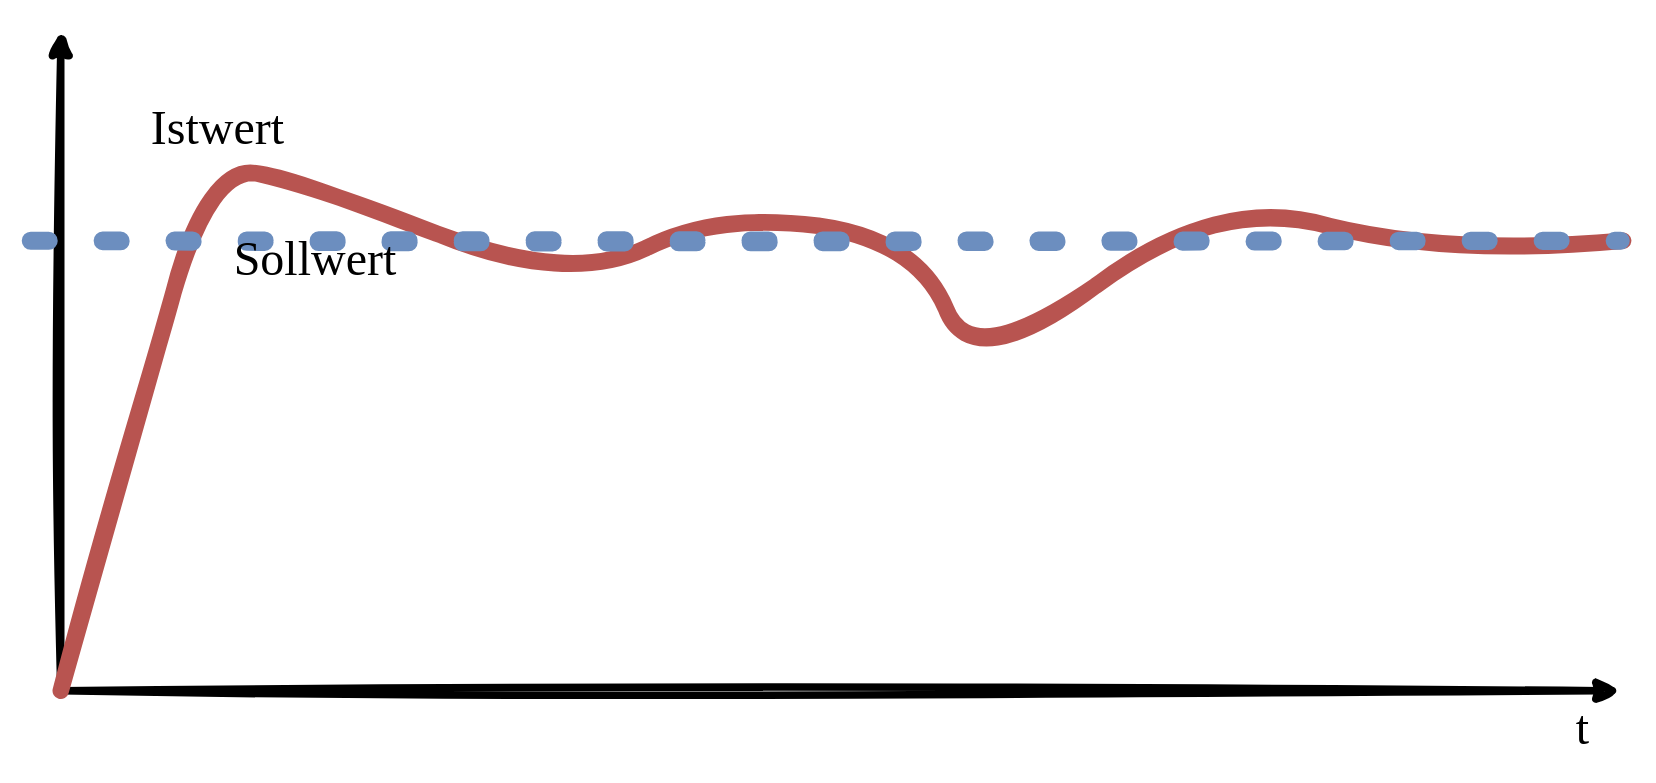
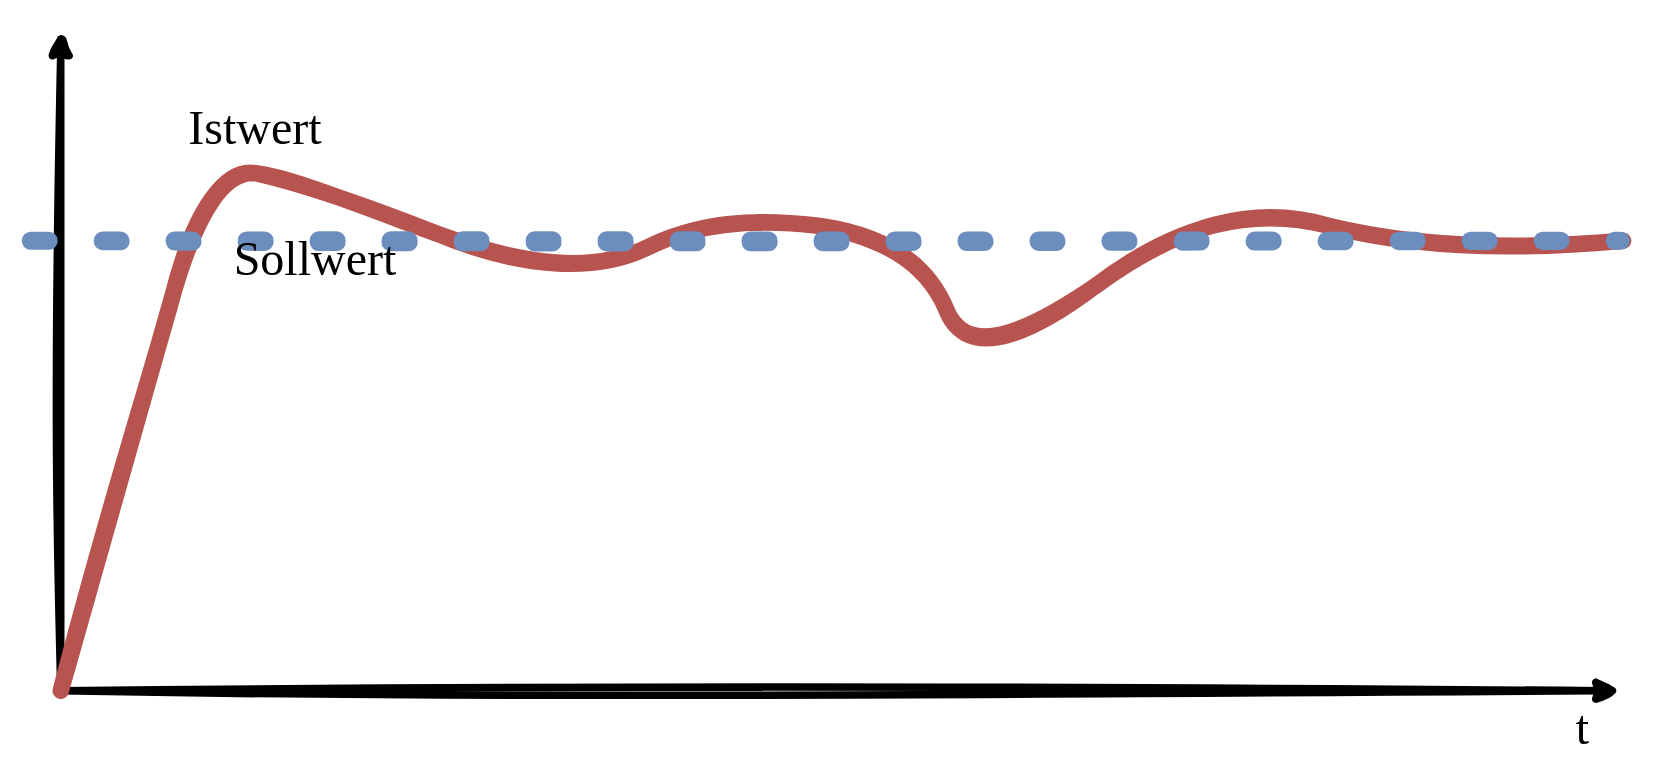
- <mxCell id="6" value="Istwert" style="text;html=1;strokeColor=none;fillColor=none;align=center;verticalAlign=middle;whiteSpace=wrap;rounded=0;opacity=50;fontFamily=Tahoma;fontSize=32;" vertex="1" parent="1"><mxGeometry x="25" y="70" width="240" height="30" as="geometry" /></mxCell>
+ <mxCell id="6" value="Istwert" style="text;html=1;strokeColor=none;fillColor=none;align=center;verticalAlign=middle;whiteSpace=wrap;rounded=0;opacity=50;fontFamily=Tahoma;fontSize=32;" vertex="1" parent="1"><mxGeometry x="50" y="70" width="240" height="30" as="geometry" /></mxCell>
